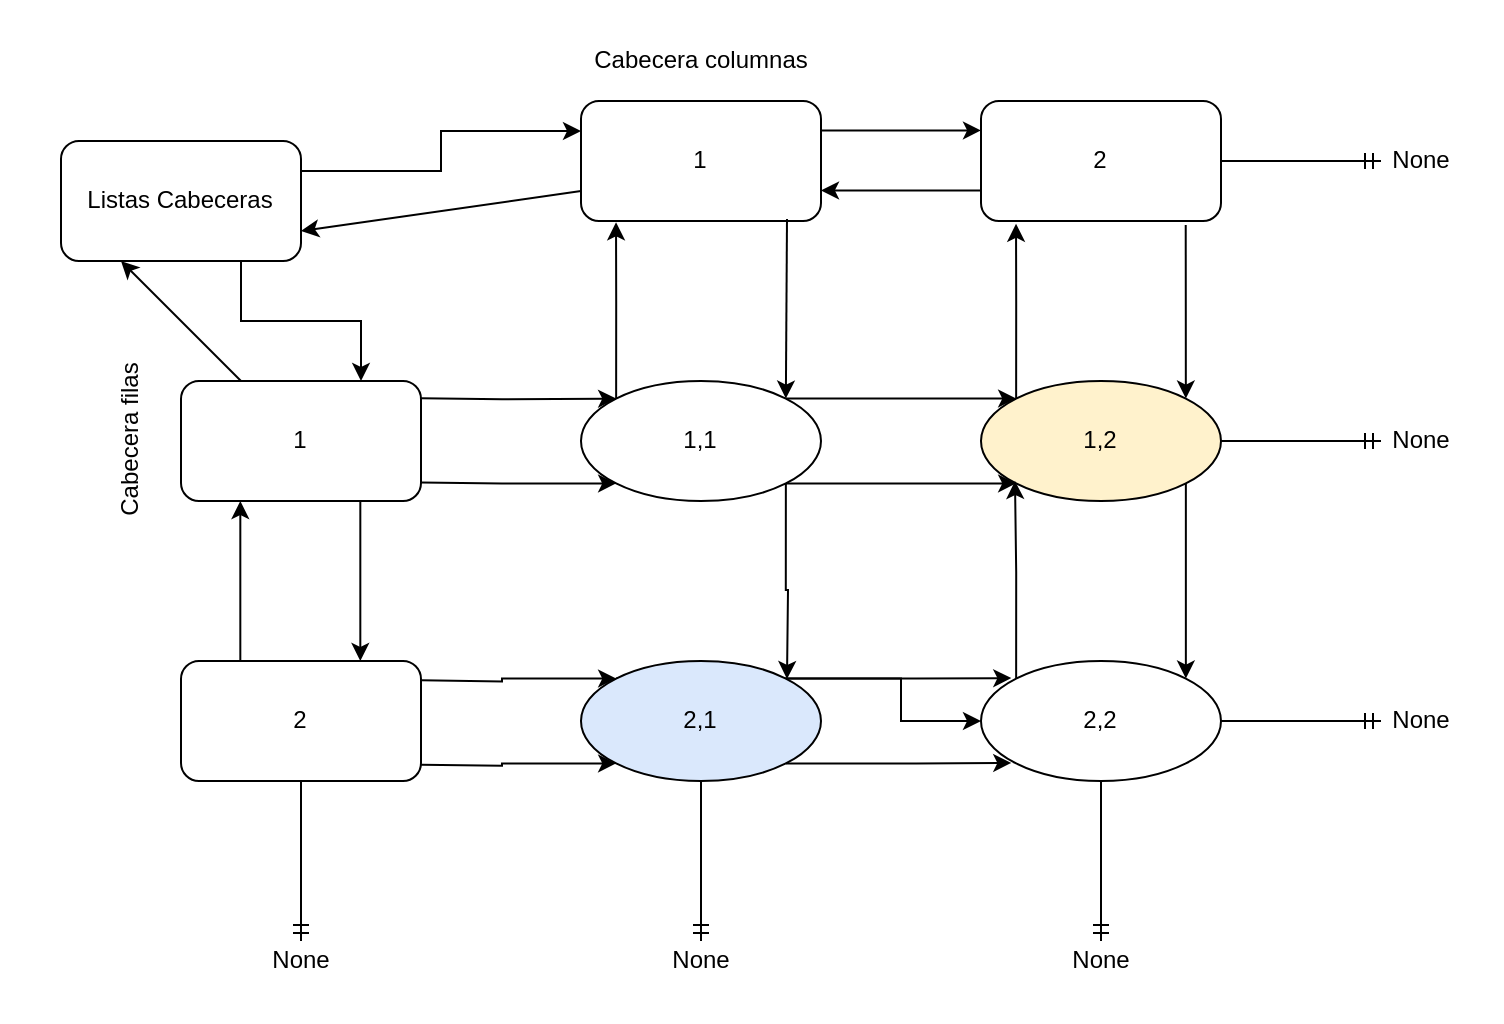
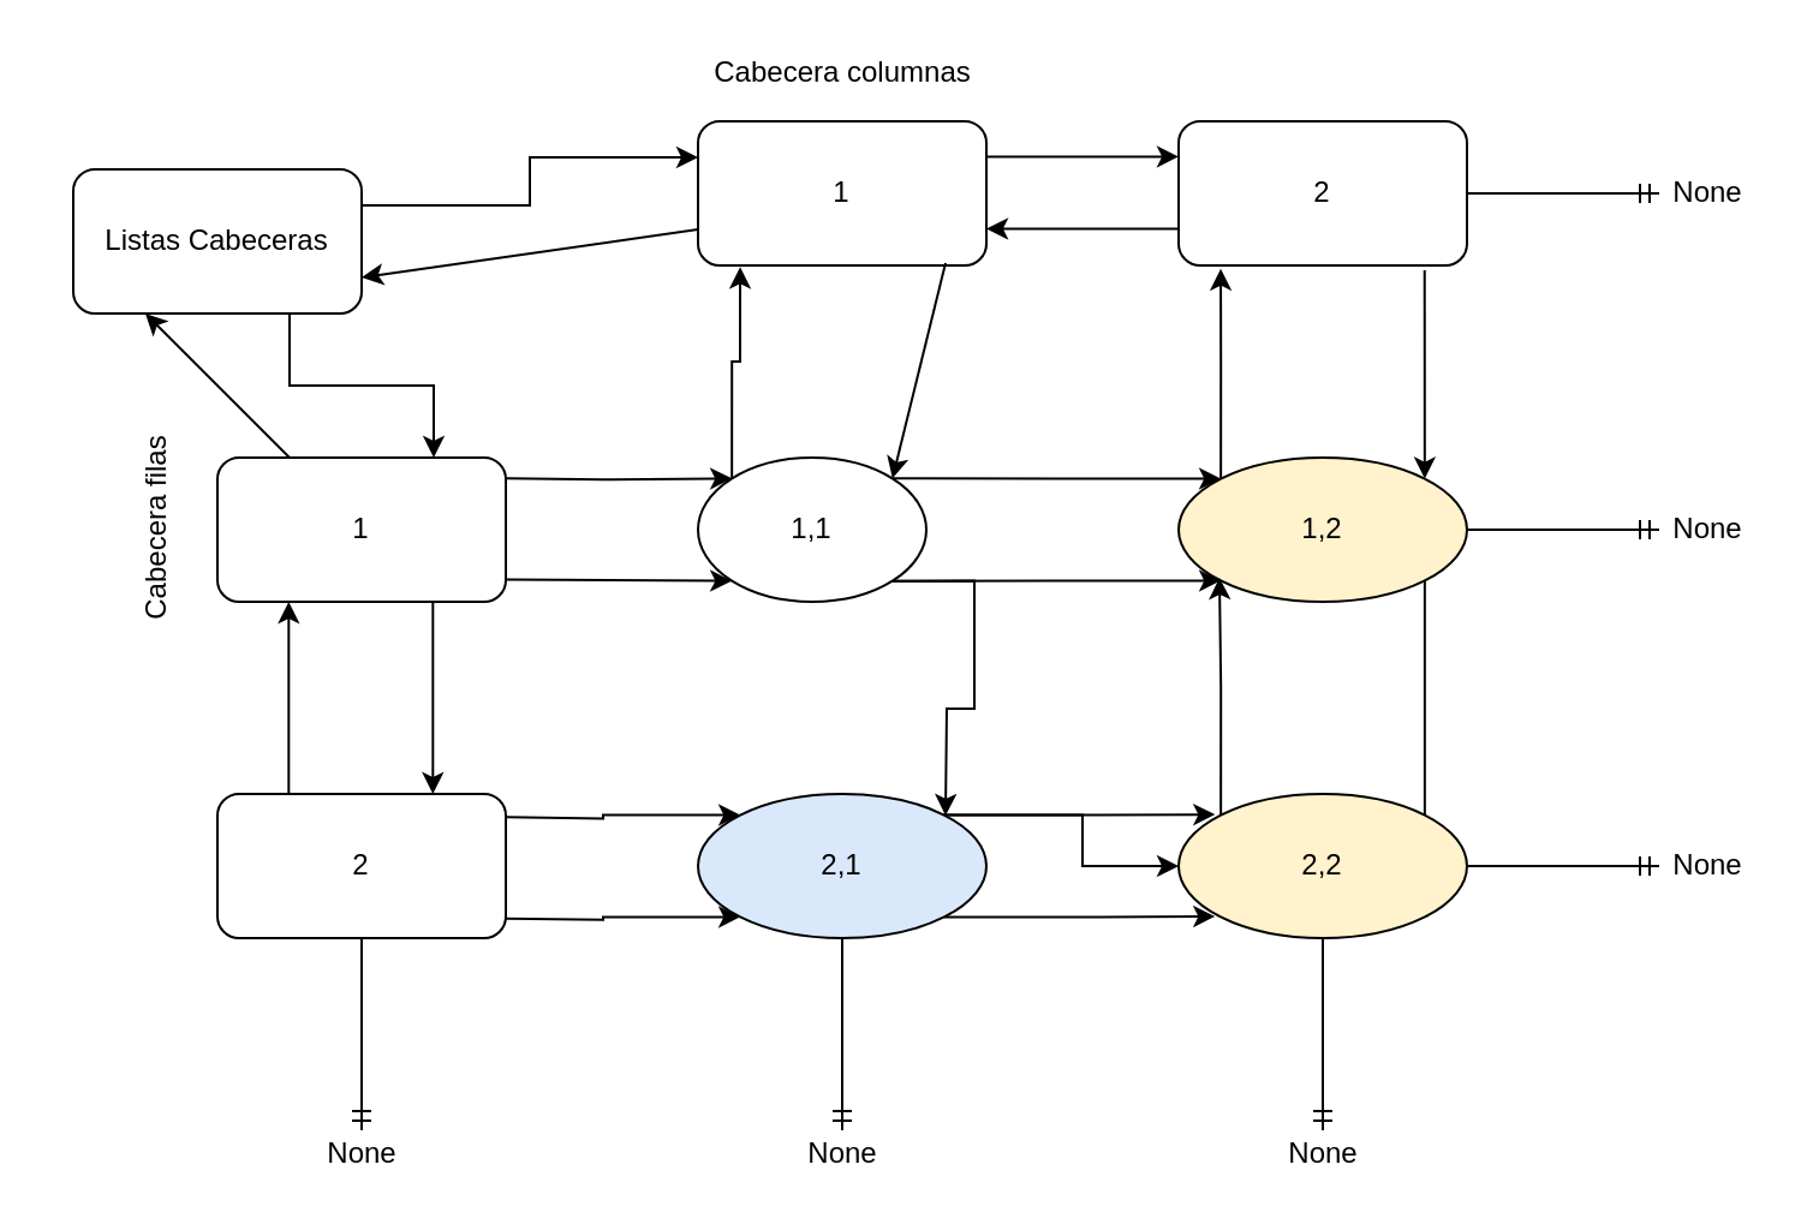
- <mxCell id="15" value="1,1" style="ellipse;whiteSpace=wrap;html=1;rounded=1;" vertex="1" parent="1"><mxGeometry x="290" y="190" width="120" height="60" as="geometry" /></mxCell>
+ <mxCell id="15" value="1,1" style="ellipse;whiteSpace=wrap;html=1;rounded=1;" vertex="1" parent="1"><mxGeometry x="290" y="190" width="95" height="60" as="geometry" /></mxCell>
- <mxCell id="16" value="" style="edgeStyle=orthogonalEdgeStyle;rounded=0;orthogonalLoop=1;jettySize=auto;html=1;exitX=1;exitY=1;exitDx=0;exitDy=0;entryX=1;entryY=0;entryDx=0;entryDy=0;" edge="1" parent="1" source="19" target="22"><mxGeometry relative="1" as="geometry" /></mxCell>
+ <mxCell id="16" value="" style="edgeStyle=orthogonalEdgeStyle;rounded=0;orthogonalLoop=1;jettySize=auto;html=1;exitX=1;exitY=1;exitDx=0;exitDy=0;entryX=1;entryY=0;entryDx=0;entryDy=0;endArrow=none;" edge="1" parent="1" source="19" target="22"><mxGeometry relative="1" as="geometry" /></mxCell>
- <mxCell id="22" value="2,2" style="ellipse;whiteSpace=wrap;html=1;rounded=1;" vertex="1" parent="1"><mxGeometry x="490" y="330" width="120" height="60" as="geometry" /></mxCell>
+ <mxCell id="22" value="2,2" style="ellipse;whiteSpace=wrap;html=1;rounded=1;fillColor=#fff2cc;" vertex="1" parent="1"><mxGeometry x="490" y="330" width="120" height="60" as="geometry" /></mxCell>
